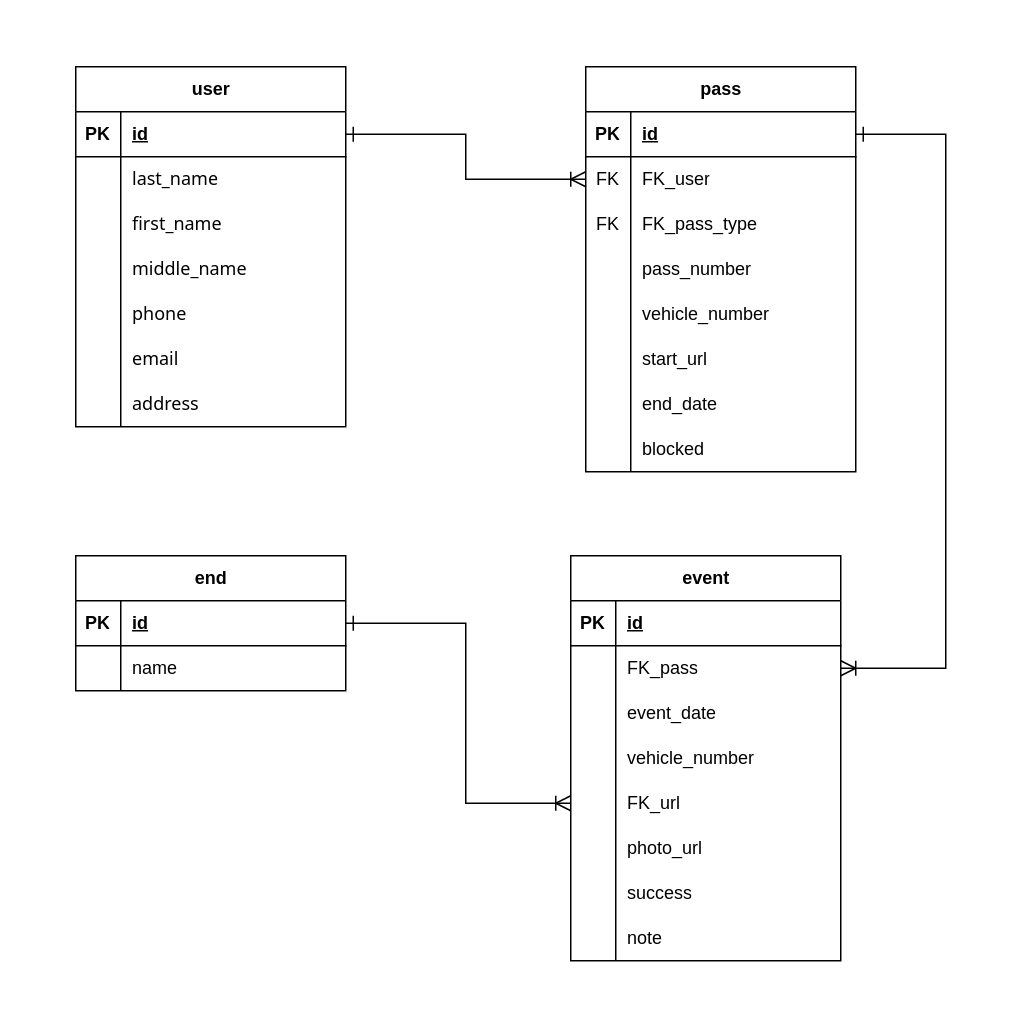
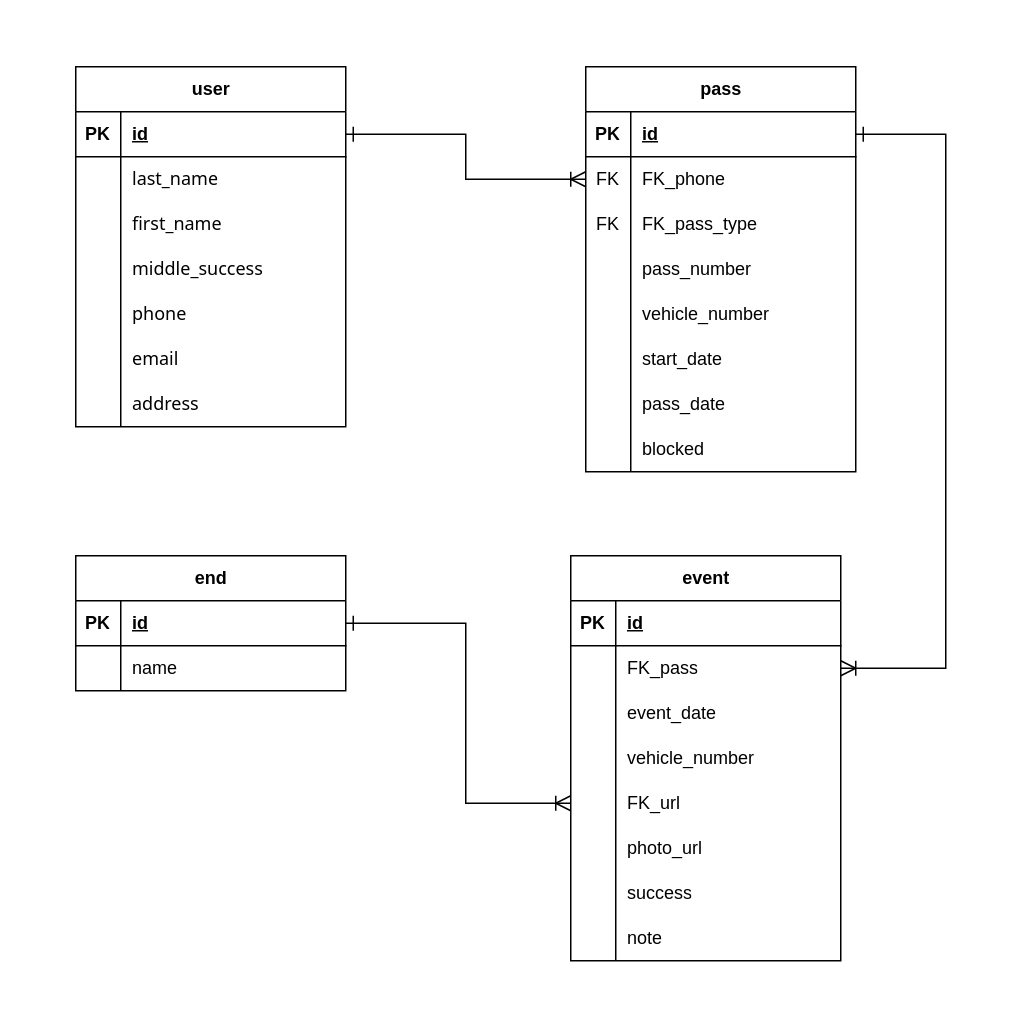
- <mxCell id="31" value="FK_user" style="shape=partialRectangle;connectable=0;fillColor=none;top=0;left=0;bottom=0;right=0;align=left;spacingLeft=6;overflow=hidden;whiteSpace=wrap;html=1;labelBackgroundColor=none;fontColor=default;labelBorderColor=none;" parent="29" vertex="1"><mxGeometry x="30" width="150" height="30" as="geometry"><mxRectangle width="150" height="30" as="alternateBounds" /></mxGeometry></mxCell>
+ <mxCell id="31" value="FK_phone" style="shape=partialRectangle;connectable=0;fillColor=none;top=0;left=0;bottom=0;right=0;align=left;spacingLeft=6;overflow=hidden;whiteSpace=wrap;html=1;labelBackgroundColor=none;fontColor=default;labelBorderColor=none;" parent="29" vertex="1"><mxGeometry x="30" width="150" height="30" as="geometry"><mxRectangle width="150" height="30" as="alternateBounds" /></mxGeometry></mxCell>
- <mxCell id="15" value="&lt;span style=&quot;font-family: Söhne, ui-sans-serif, system-ui, -apple-system, &amp;quot;Segoe UI&amp;quot;, Roboto, Ubuntu, Cantarell, &amp;quot;Noto Sans&amp;quot;, sans-serif, &amp;quot;Helvetica Neue&amp;quot;, Arial, &amp;quot;Apple Color Emoji&amp;quot;, &amp;quot;Segoe UI Emoji&amp;quot;, &amp;quot;Segoe UI Symbol&amp;quot;, &amp;quot;Noto Color Emoji&amp;quot;; white-space-collapse: preserve;&quot;&gt;&lt;font style=&quot;font-size: 12px;&quot;&gt;middle_name&lt;/font&gt;&lt;/span&gt;" style="shape=partialRectangle;connectable=0;fillColor=none;top=0;left=0;bottom=0;right=0;align=left;spacingLeft=6;overflow=hidden;whiteSpace=wrap;html=1;labelBackgroundColor=none;fontColor=default;labelBorderColor=none;" parent="13" vertex="1"><mxGeometry x="30" width="150" height="30" as="geometry"><mxRectangle width="150" height="30" as="alternateBounds" /></mxGeometry></mxCell>
+ <mxCell id="15" value="&lt;span style=&quot;font-family: Söhne, ui-sans-serif, system-ui, -apple-system, &amp;quot;Segoe UI&amp;quot;, Roboto, Ubuntu, Cantarell, &amp;quot;Noto Sans&amp;quot;, sans-serif, &amp;quot;Helvetica Neue&amp;quot;, Arial, &amp;quot;Apple Color Emoji&amp;quot;, &amp;quot;Segoe UI Emoji&amp;quot;, &amp;quot;Segoe UI Symbol&amp;quot;, &amp;quot;Noto Color Emoji&amp;quot;; white-space-collapse: preserve;&quot;&gt;&lt;font style=&quot;font-size: 12px;&quot;&gt;middle_success&lt;/font&gt;&lt;/span&gt;" style="shape=partialRectangle;connectable=0;fillColor=none;top=0;left=0;bottom=0;right=0;align=left;spacingLeft=6;overflow=hidden;whiteSpace=wrap;html=1;labelBackgroundColor=none;fontColor=default;labelBorderColor=none;" parent="13" vertex="1"><mxGeometry x="30" width="150" height="30" as="geometry"><mxRectangle width="150" height="30" as="alternateBounds" /></mxGeometry></mxCell>
- <mxCell id="43" value="start_url" style="shape=partialRectangle;connectable=0;fillColor=none;top=0;left=0;bottom=0;right=0;align=left;spacingLeft=6;overflow=hidden;whiteSpace=wrap;html=1;labelBackgroundColor=none;fontColor=default;labelBorderColor=none;" parent="41" vertex="1"><mxGeometry x="30" width="150" height="30" as="geometry"><mxRectangle width="150" height="30" as="alternateBounds" /></mxGeometry></mxCell>
+ <mxCell id="43" value="start_date" style="shape=partialRectangle;connectable=0;fillColor=none;top=0;left=0;bottom=0;right=0;align=left;spacingLeft=6;overflow=hidden;whiteSpace=wrap;html=1;labelBackgroundColor=none;fontColor=default;labelBorderColor=none;" parent="41" vertex="1"><mxGeometry x="30" width="150" height="30" as="geometry"><mxRectangle width="150" height="30" as="alternateBounds" /></mxGeometry></mxCell>
- <mxCell id="46" value="end_date" style="shape=partialRectangle;connectable=0;fillColor=none;top=0;left=0;bottom=0;right=0;align=left;spacingLeft=6;overflow=hidden;whiteSpace=wrap;html=1;labelBackgroundColor=none;fontColor=default;labelBorderColor=none;" parent="44" vertex="1"><mxGeometry x="30" width="150" height="30" as="geometry"><mxRectangle width="150" height="30" as="alternateBounds" /></mxGeometry></mxCell>
+ <mxCell id="46" value="pass_date" style="shape=partialRectangle;connectable=0;fillColor=none;top=0;left=0;bottom=0;right=0;align=left;spacingLeft=6;overflow=hidden;whiteSpace=wrap;html=1;labelBackgroundColor=none;fontColor=default;labelBorderColor=none;" parent="44" vertex="1"><mxGeometry x="30" width="150" height="30" as="geometry"><mxRectangle width="150" height="30" as="alternateBounds" /></mxGeometry></mxCell>
